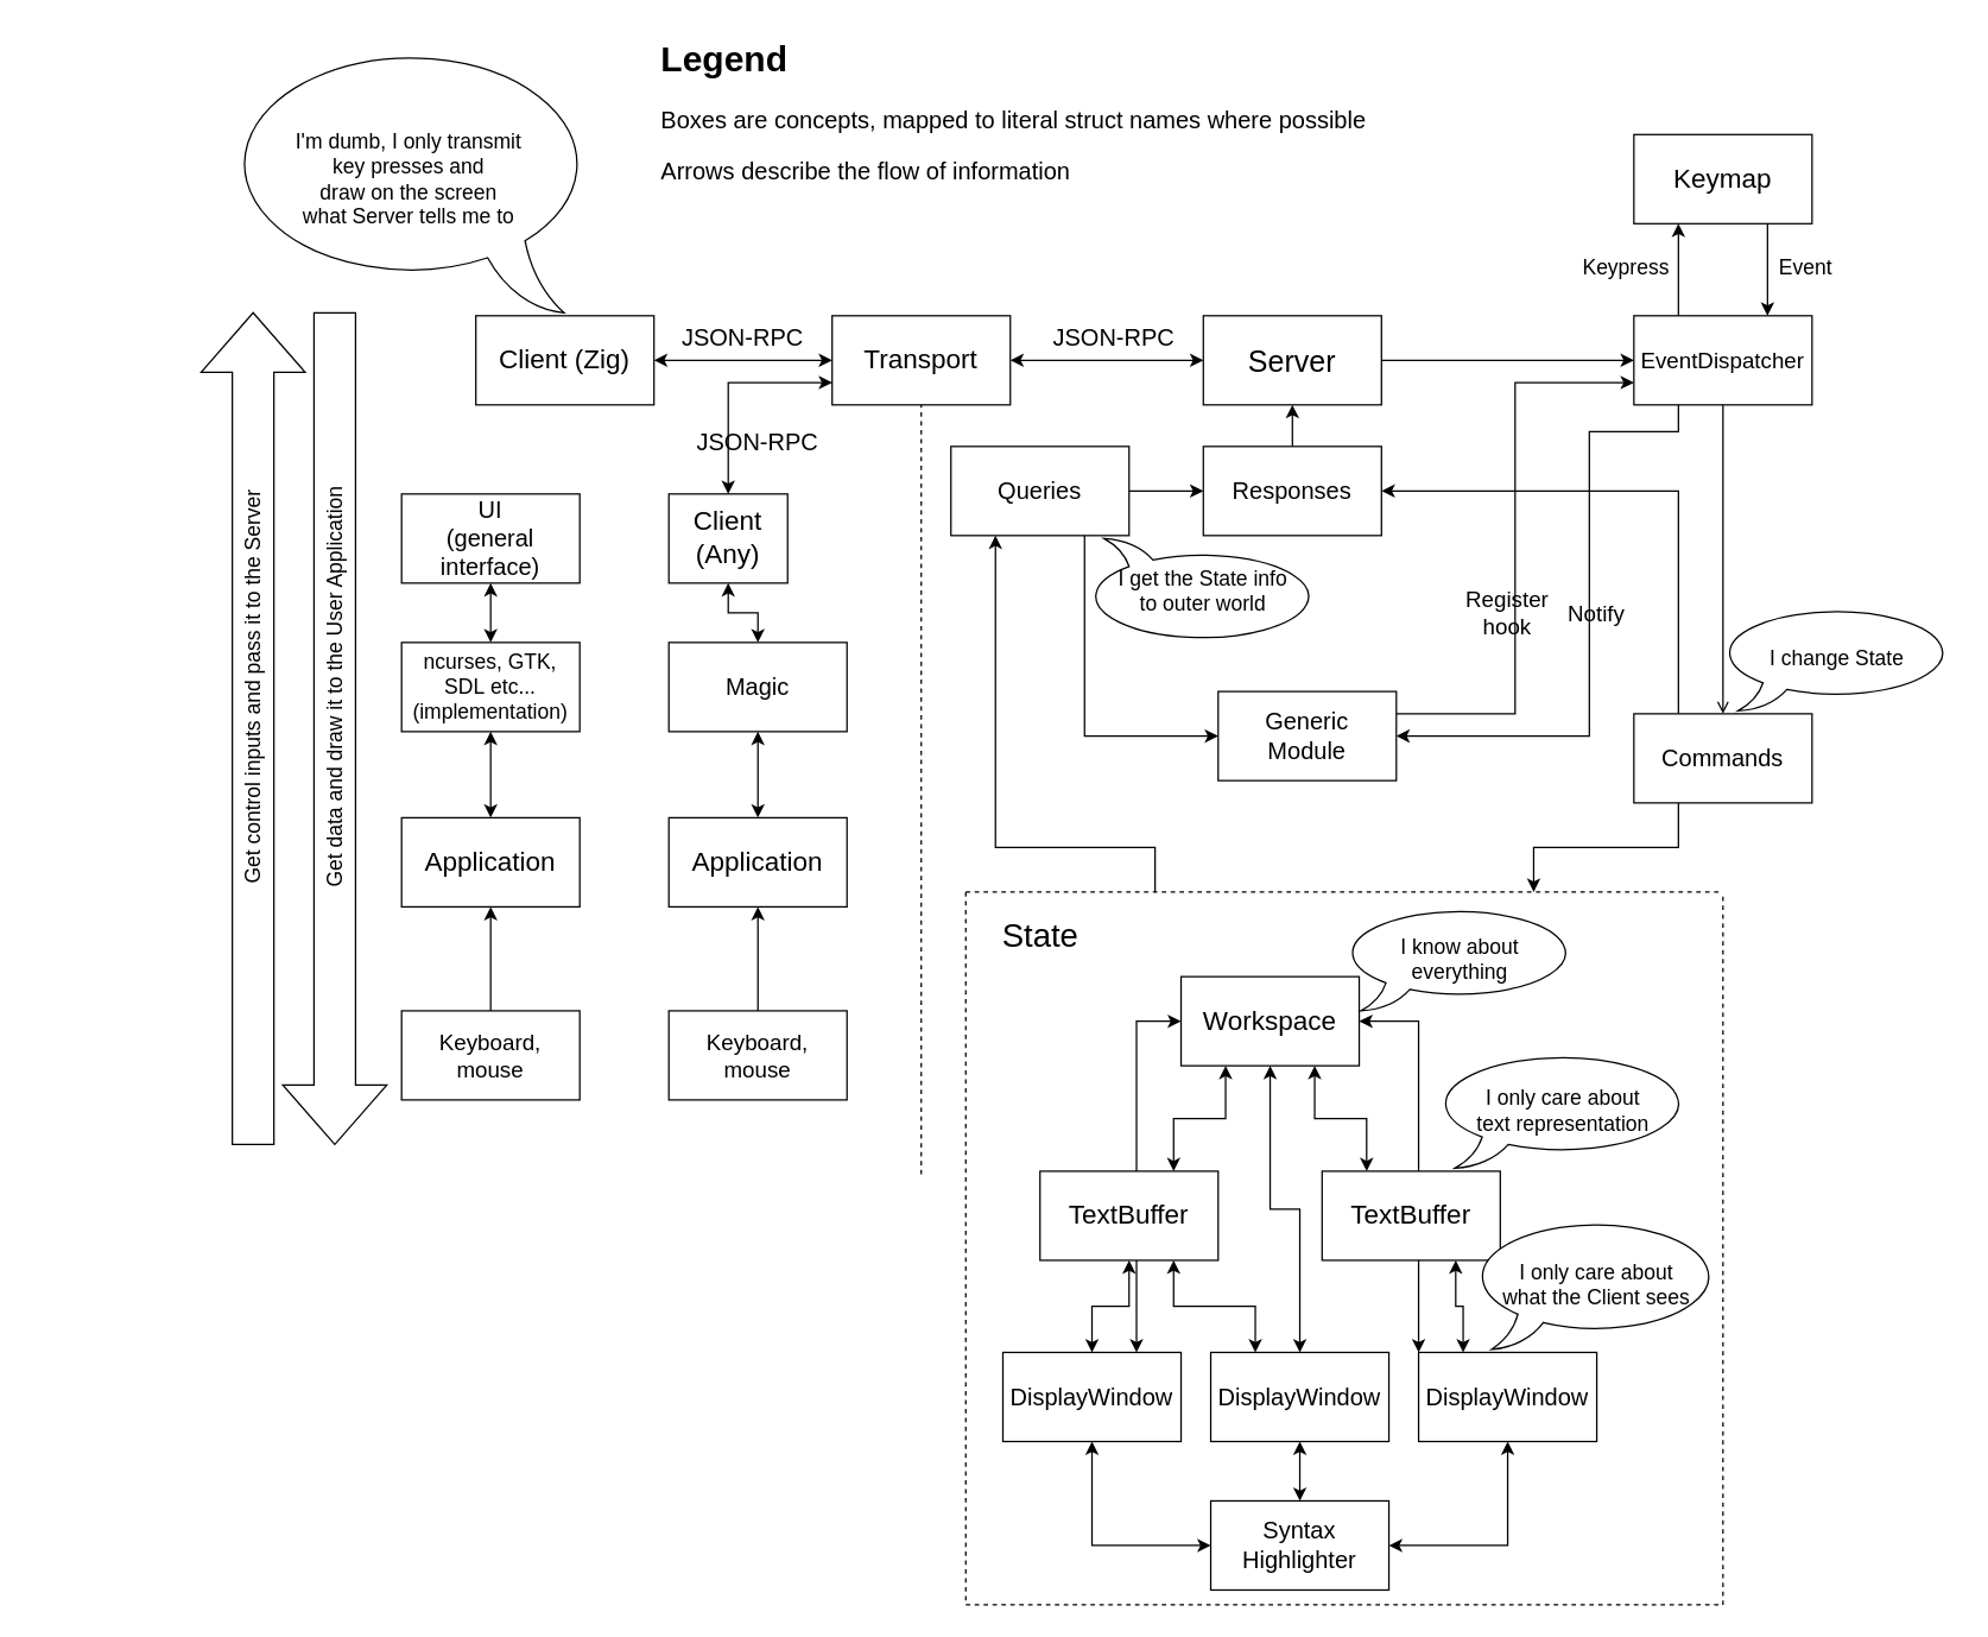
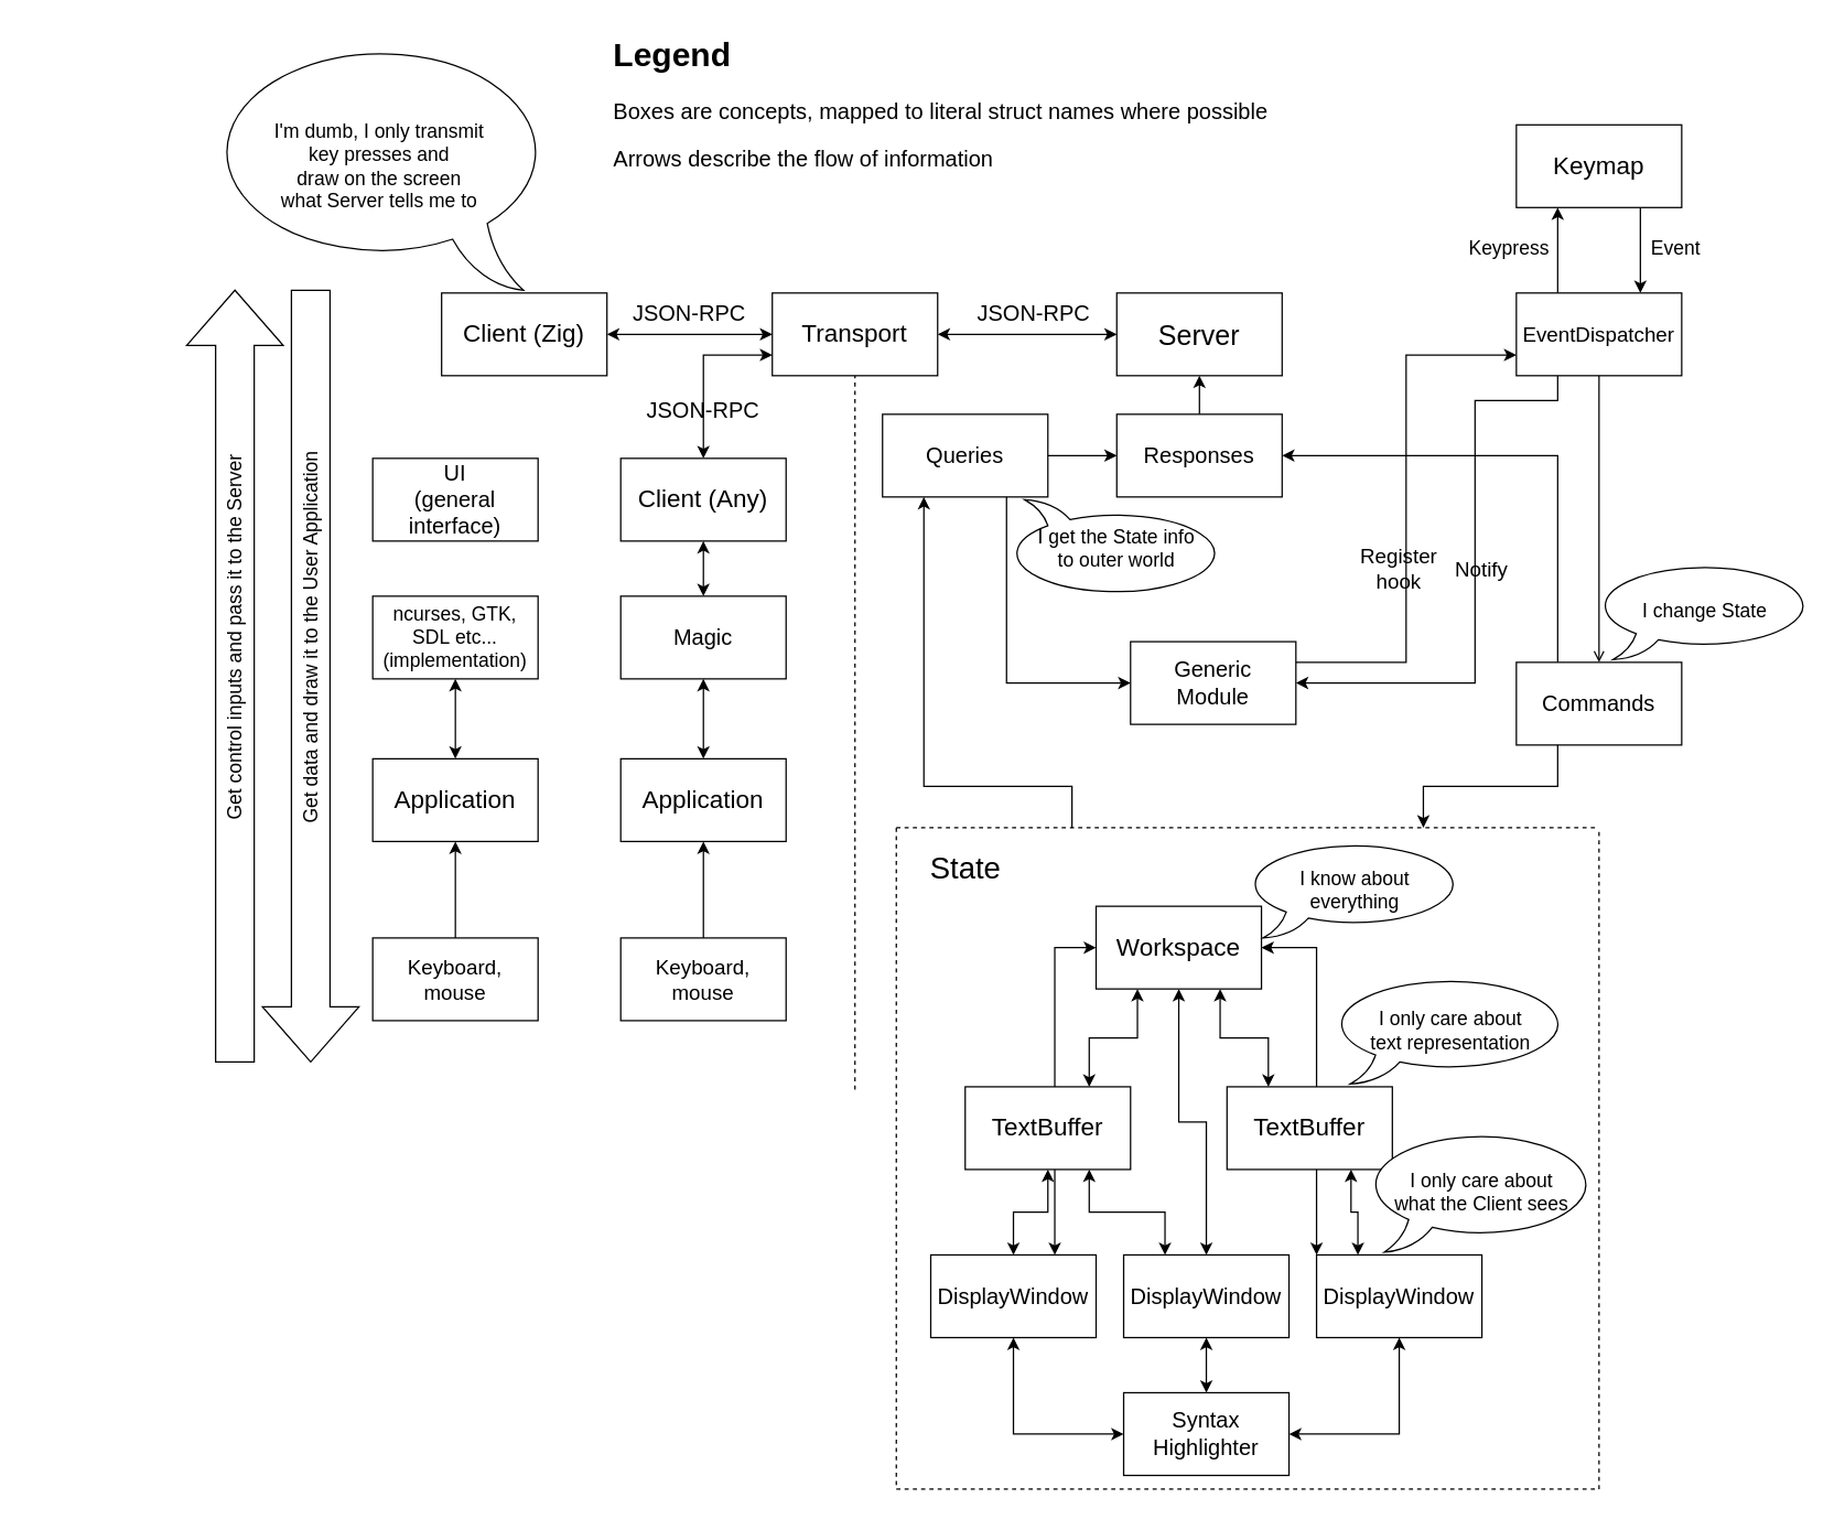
- <mxCell id="11" style="edgeStyle=orthogonalEdgeStyle;rounded=0;orthogonalLoop=1;jettySize=auto;html=1;exitX=1;exitY=0.5;exitDx=0;exitDy=0;entryX=0;entryY=0.5;entryDx=0;entryDy=0;startArrow=none;startFill=0;endArrow=classic;endFill=1;strokeColor=#000000;" parent="1" source="12" target="26" edge="1"><mxGeometry relative="1" as="geometry" /></mxCell>
- <mxCell id="16" value="&lt;font style=&quot;font-size: 18px&quot;&gt;Client (Any)&lt;/font&gt;" style="rounded=0;whiteSpace=wrap;html=1;" parent="1" vertex="1"><mxGeometry x="450" y="332" width="80" height="60" as="geometry" /></mxCell>
+ <mxCell id="16" value="&lt;font style=&quot;font-size: 18px&quot;&gt;Client (Any)&lt;/font&gt;" style="rounded=0;whiteSpace=wrap;html=1;" parent="1" vertex="1"><mxGeometry x="450" y="332" width="120" height="60" as="geometry" /></mxCell>
- <mxCell id="5" style="edgeStyle=orthogonalEdgeStyle;rounded=0;orthogonalLoop=1;jettySize=auto;html=1;exitX=0.5;exitY=1;exitDx=0;exitDy=0;entryX=0.5;entryY=0;entryDx=0;entryDy=0;startArrow=classic;startFill=1;" parent="1" source="6" target="8" edge="1"><mxGeometry relative="1" as="geometry" /></mxCell>
